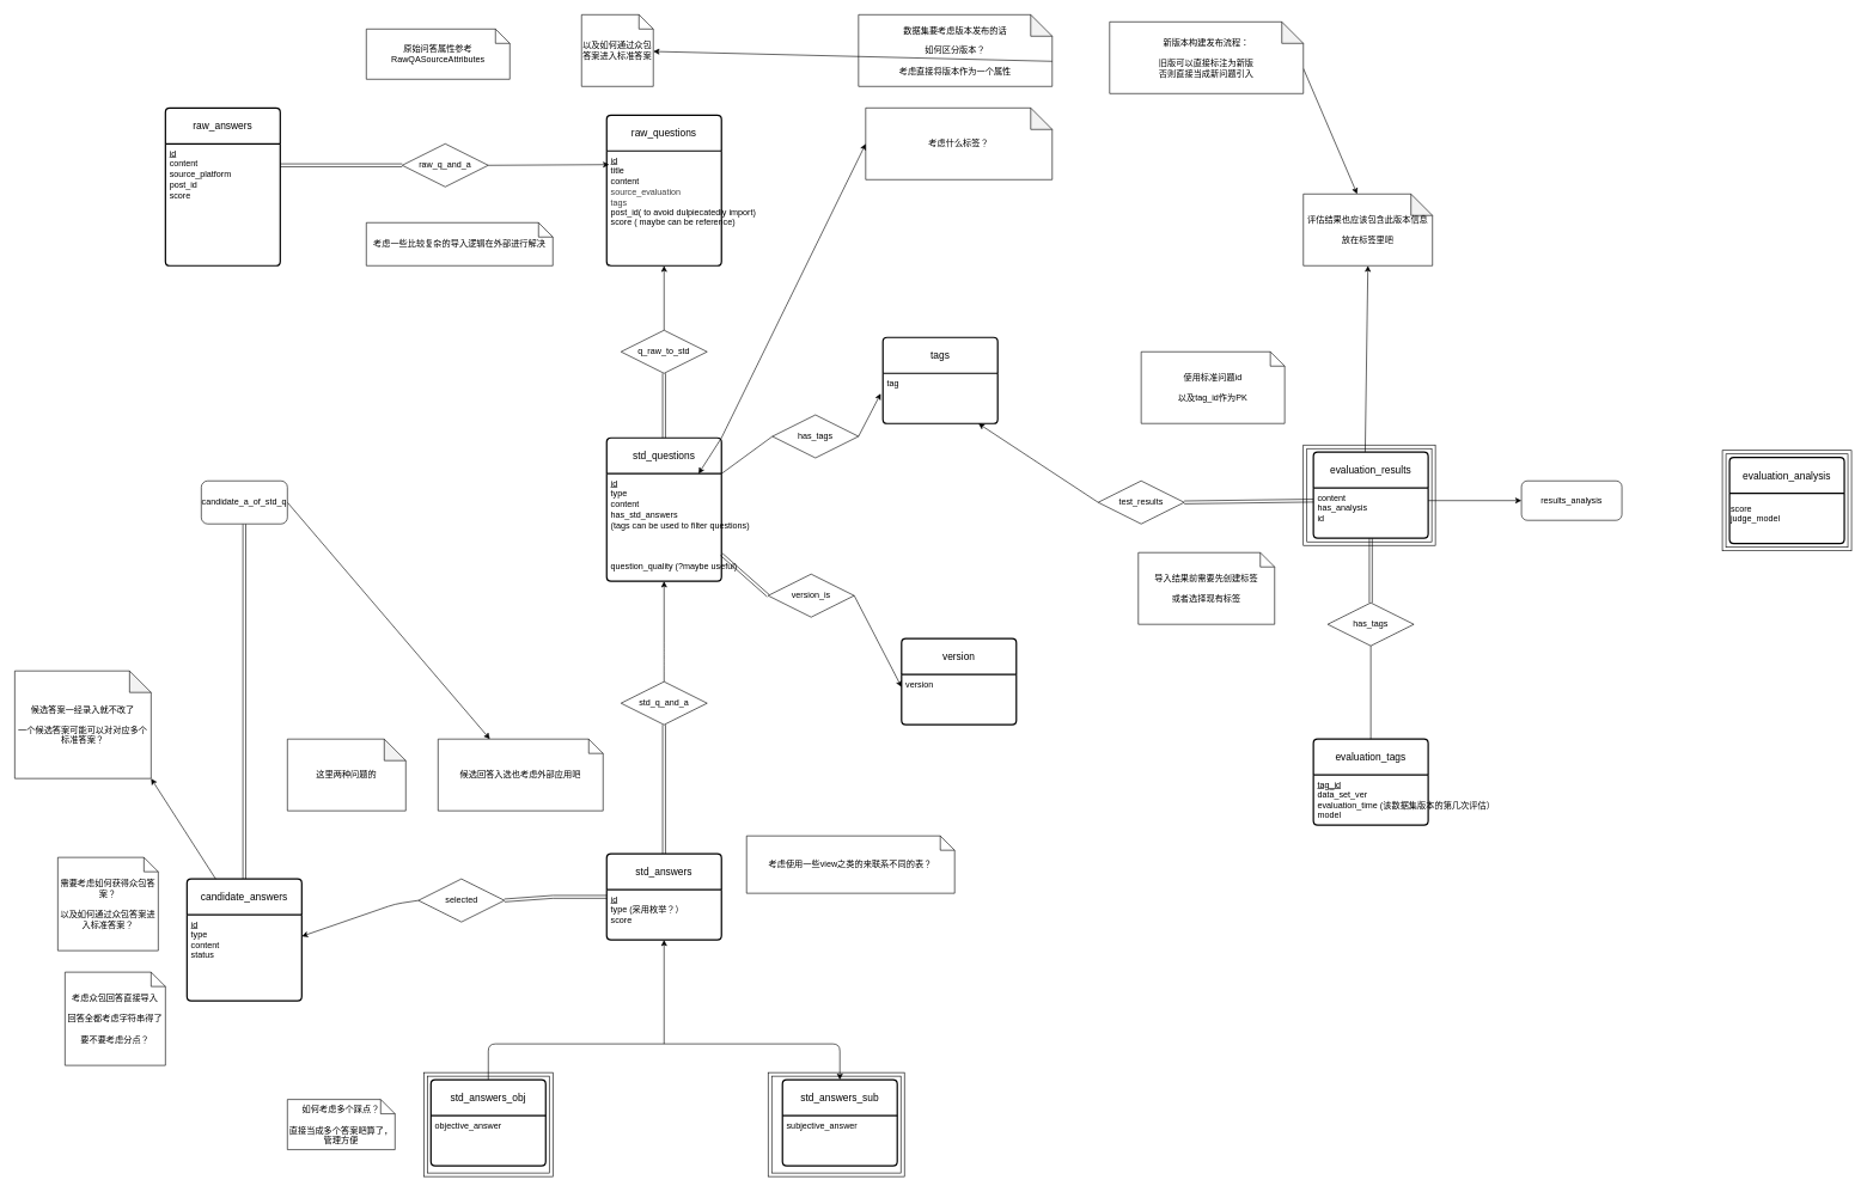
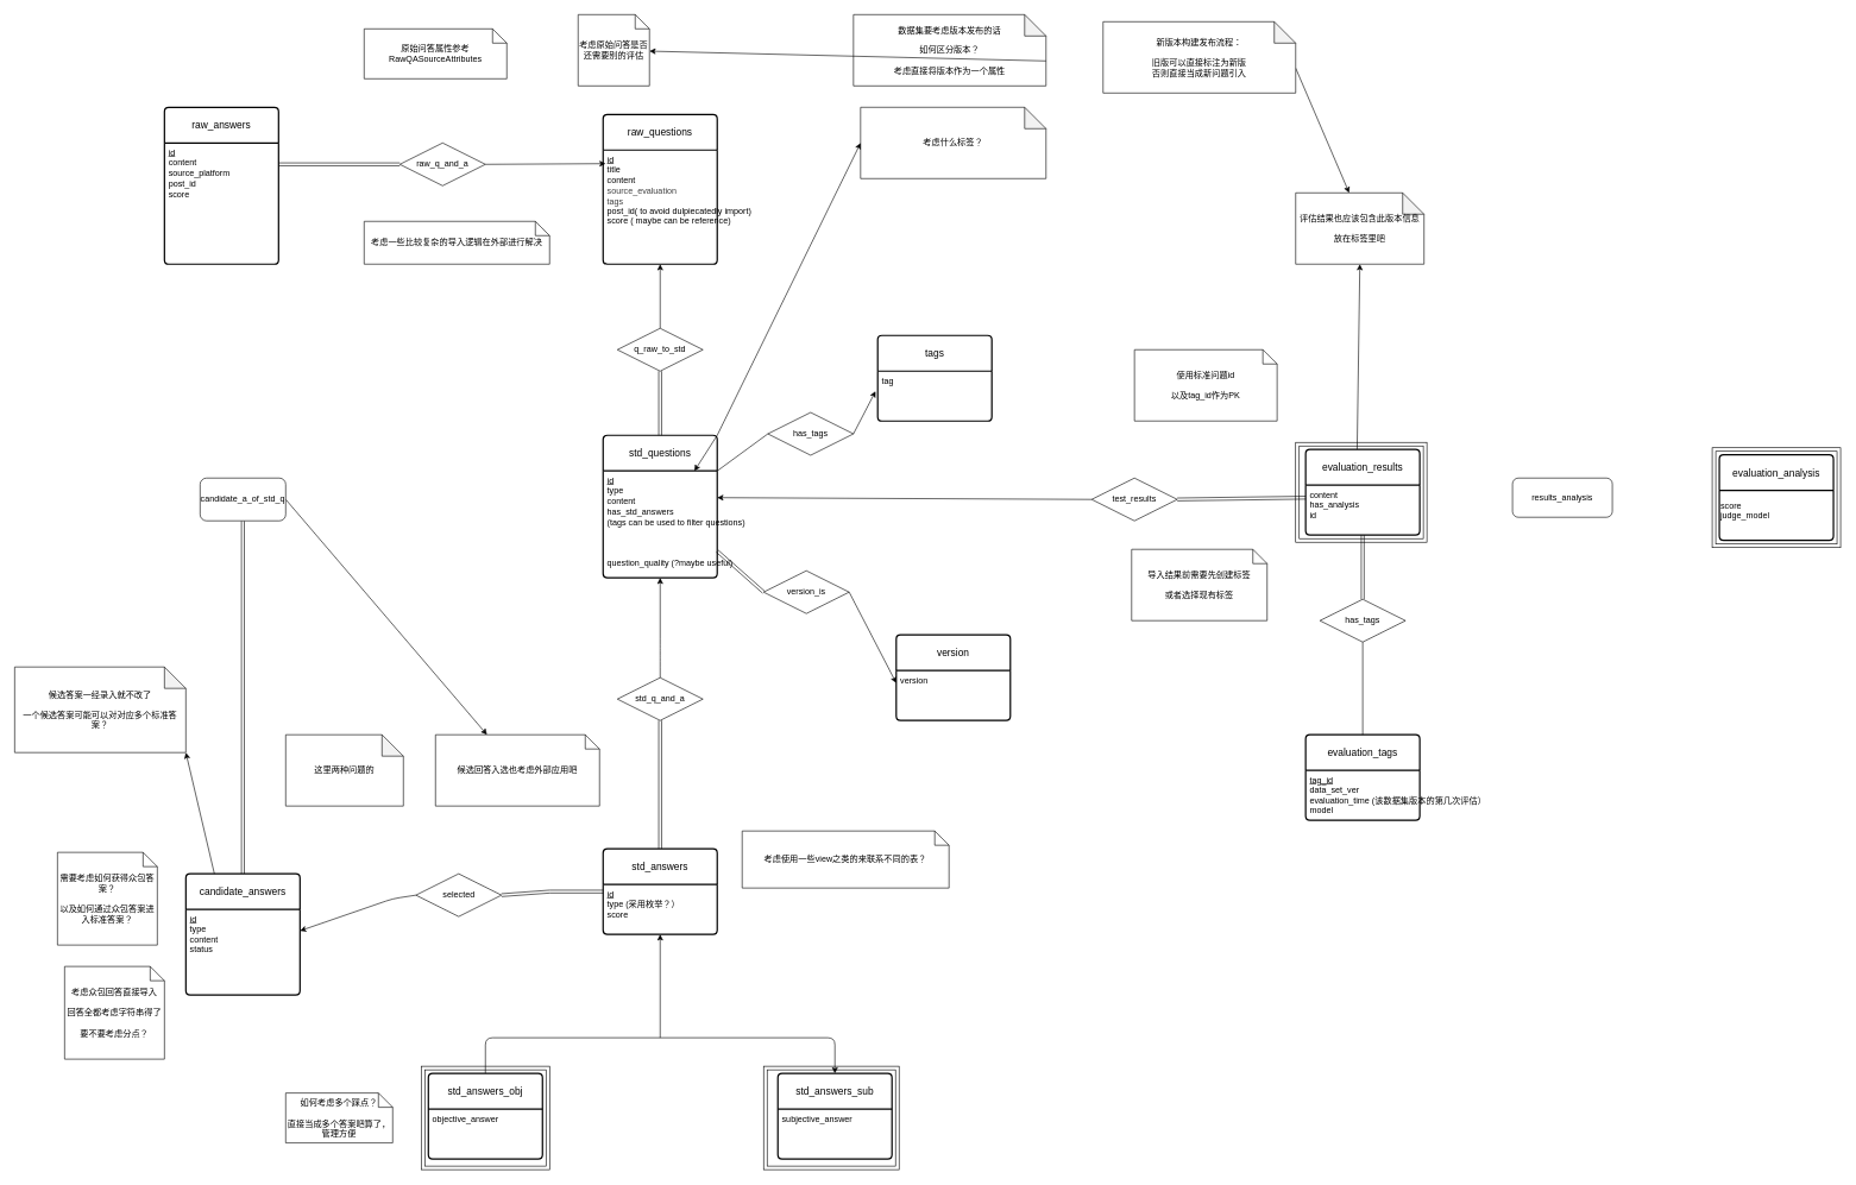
- <mxCell id="46" value="以及如何通过众包答案进入标准答案" style="shape=note;size=20;whiteSpace=wrap;html=1;" parent="1" vertex="1"><mxGeometry x="810" y="20" width="100" height="100" as="geometry" /></mxCell>
+ <mxCell id="46" value="考虑原始问答是否还需要别的评估" style="shape=note;size=20;whiteSpace=wrap;html=1;" parent="1" vertex="1"><mxGeometry x="810" y="20" width="100" height="100" as="geometry" /></mxCell>
- <mxCell id="36" style="edgeStyle=none;html=1;exitX=0;exitY=0.5;exitDx=0;exitDy=0;fontStyle=0;" parent="1" source="37" target="80" edge="1"><mxGeometry relative="1" as="geometry" /></mxCell>
+ <mxCell id="36" style="edgeStyle=none;html=1;exitX=0;exitY=0.5;exitDx=0;exitDy=0;entryX=1;entryY=0.25;entryDx=0;entryDy=0;fontStyle=0" parent="1" source="37" target="12" edge="1"><mxGeometry relative="1" as="geometry" /></mxCell>
- <mxCell id="66" style="edgeStyle=none;html=1;exitX=1;exitY=0.25;exitDx=0;exitDy=0;entryX=0;entryY=0.5;entryDx=0;entryDy=0;" parent="1" source="23" target="65" edge="1"><mxGeometry relative="1" as="geometry" /></mxCell>
- <mxCell id="49" value="候选答案一经录入就不改了&lt;div&gt;&lt;br&gt;&lt;/div&gt;&lt;div&gt;一个候选答案可能可以对对应多个标准答案？&lt;/div&gt;" style="shape=note;whiteSpace=wrap;html=1;backgroundOutline=1;darkOpacity=0.05;size=30;" parent="1" vertex="1"><mxGeometry x="20" y="935" width="190" height="150" as="geometry" /></mxCell>
+ <mxCell id="49" value="候选答案一经录入就不改了&lt;div&gt;&lt;br&gt;&lt;/div&gt;&lt;div&gt;一个候选答案可能可以对对应多个标准答案？&lt;/div&gt;" style="shape=note;whiteSpace=wrap;html=1;backgroundOutline=1;darkOpacity=0.05;size=30;" parent="1" vertex="1"><mxGeometry x="20" y="935" width="240" height="120" as="geometry" /></mxCell>
